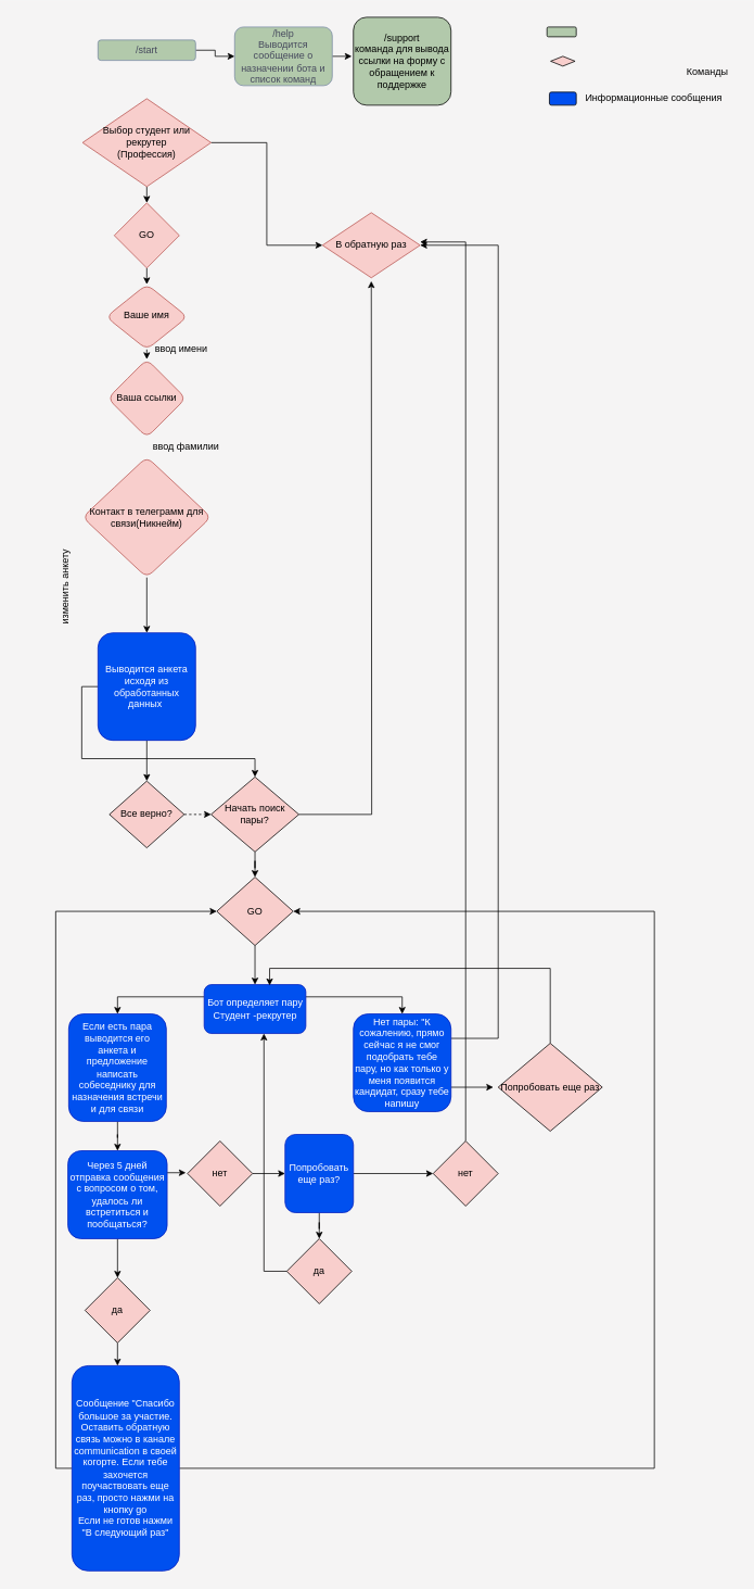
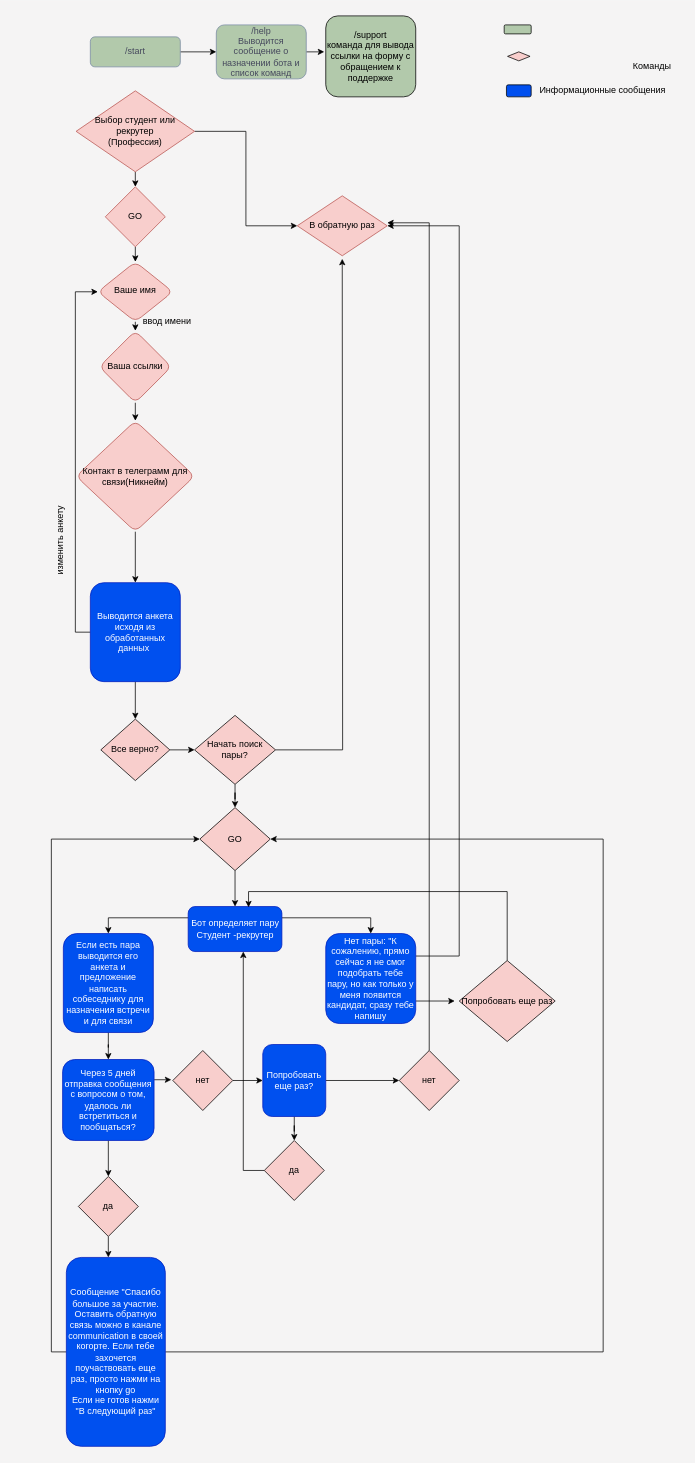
- <mxCell id="3" value="/start" style="rounded=1;whiteSpace=wrap;html=1;fontSize=12;glass=0;strokeWidth=1;shadow=0;labelBackgroundColor=none;fillColor=#B2C9AB;strokeColor=#788AA3;fontColor=#46495D;" parent="1" vertex="1"><mxGeometry x="120" y="48" width="120" height="25" as="geometry" /></mxCell>
+ <mxCell id="3" value="/start" style="rounded=1;whiteSpace=wrap;html=1;fontSize=12;glass=0;strokeWidth=1;shadow=0;labelBackgroundColor=none;fillColor=#B2C9AB;strokeColor=#788AA3;fontColor=#46495D;" parent="1" vertex="1"><mxGeometry x="120" y="48" width="120" height="40" as="geometry" /></mxCell>
+ <mxCell id="6" style="edgeStyle=orthogonalEdgeStyle;rounded=0;orthogonalLoop=1;jettySize=auto;html=1;exitX=0.5;exitY=1;exitDx=0;exitDy=0;entryX=0.5;entryY=0;entryDx=0;entryDy=0;" edge="1" parent="1" source="7" target="9"><mxGeometry relative="1" as="geometry" /></mxCell>
- <mxCell id="18" value="ввод фамилии&lt;br&gt;" style="text;html=1;align=center;verticalAlign=middle;resizable=0;points=[];autosize=1;strokeColor=none;fillColor=none;" parent="1" vertex="1"><mxGeometry x="174" y="536" width="108" height="24" as="geometry" /></mxCell>
- <mxCell id="10" style="edgeStyle=orthogonalEdgeStyle;rounded=0;orthogonalLoop=1;jettySize=auto;html=1;exitX=0;exitY=0.5;exitDx=0;exitDy=0;" edge="1" parent="1" source="12" target="41"><mxGeometry relative="1" as="geometry" /></mxCell>
+ <mxCell id="10" style="edgeStyle=orthogonalEdgeStyle;rounded=0;orthogonalLoop=1;jettySize=auto;html=1;exitX=0;exitY=0.5;exitDx=0;exitDy=0;entryX=0;entryY=0.5;entryDx=0;entryDy=0;" edge="1" parent="1" source="12" target="5"><mxGeometry relative="1" as="geometry" /></mxCell>
- <mxCell id="37" style="edgeStyle=orthogonalEdgeStyle;rounded=0;orthogonalLoop=1;jettySize=auto;html=1;exitX=1;exitY=0.5;exitDx=0;exitDy=0;entryX=0;entryY=0.5;entryDx=0;entryDy=0;dashed=1;" edge="1" parent="1" source="38" target="41"><mxGeometry relative="1" as="geometry" /></mxCell>
+ <mxCell id="37" style="edgeStyle=orthogonalEdgeStyle;rounded=0;orthogonalLoop=1;jettySize=auto;html=1;exitX=1;exitY=0.5;exitDx=0;exitDy=0;entryX=0;entryY=0.5;entryDx=0;entryDy=0;" edge="1" parent="1" source="38" target="41"><mxGeometry relative="1" as="geometry" /></mxCell>
